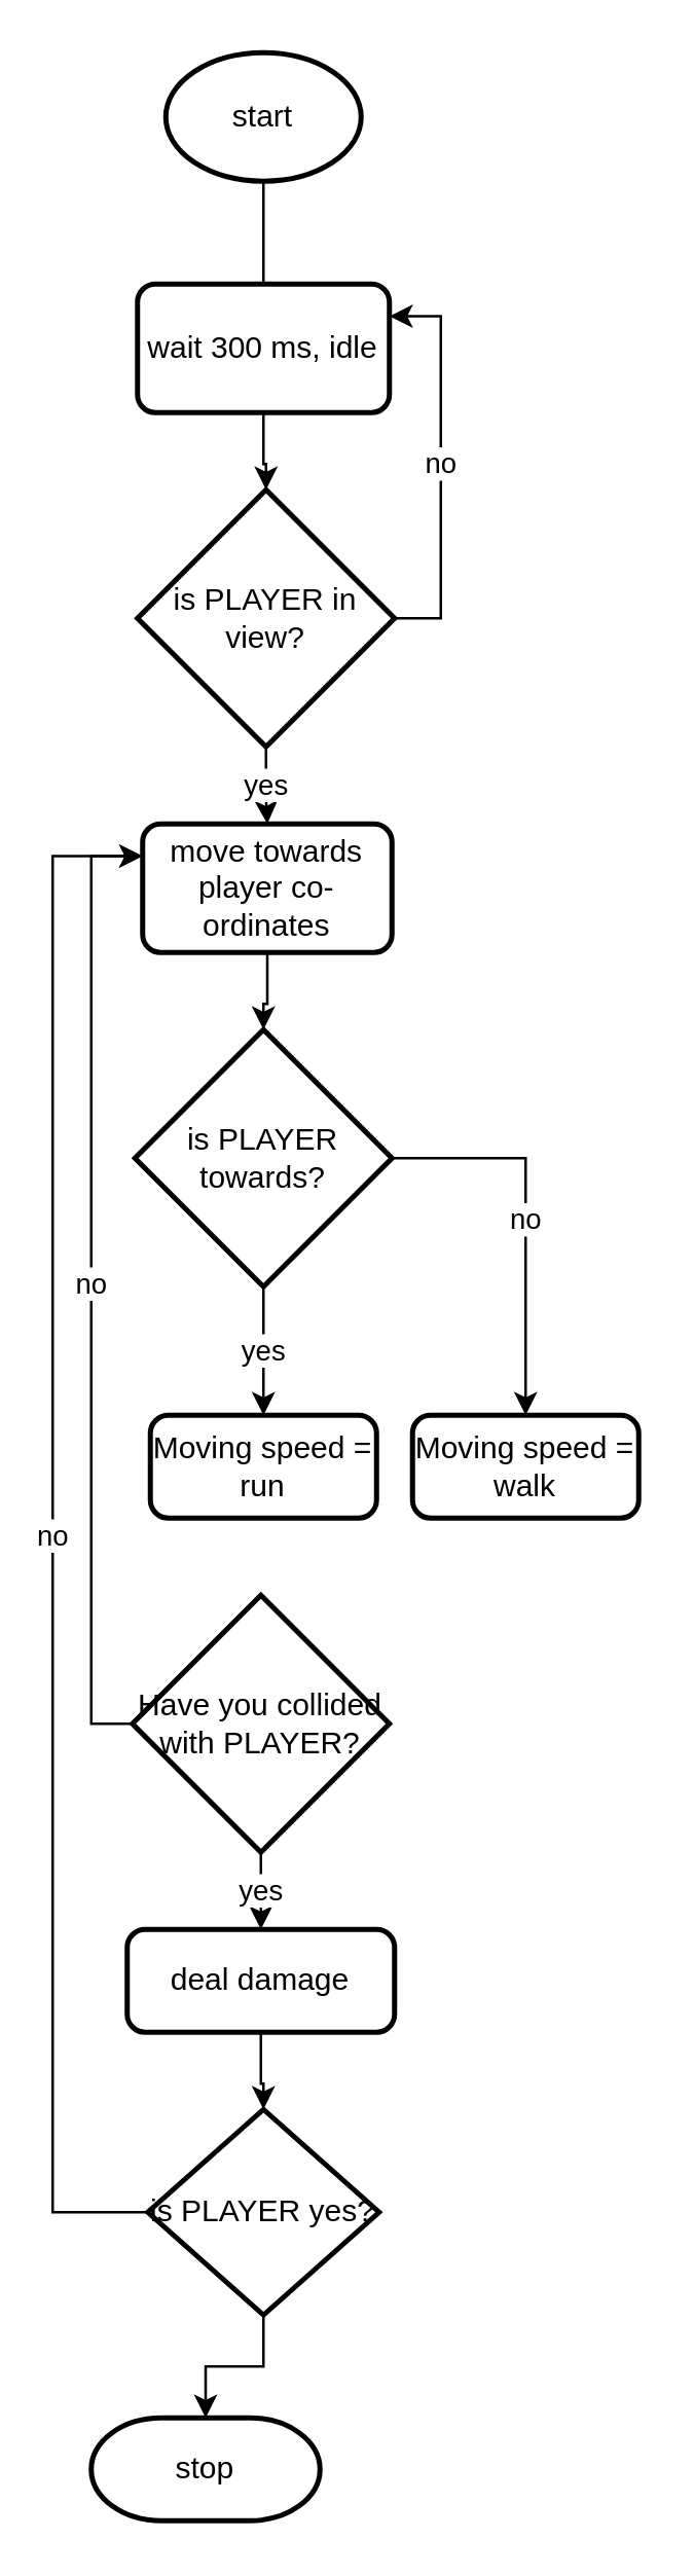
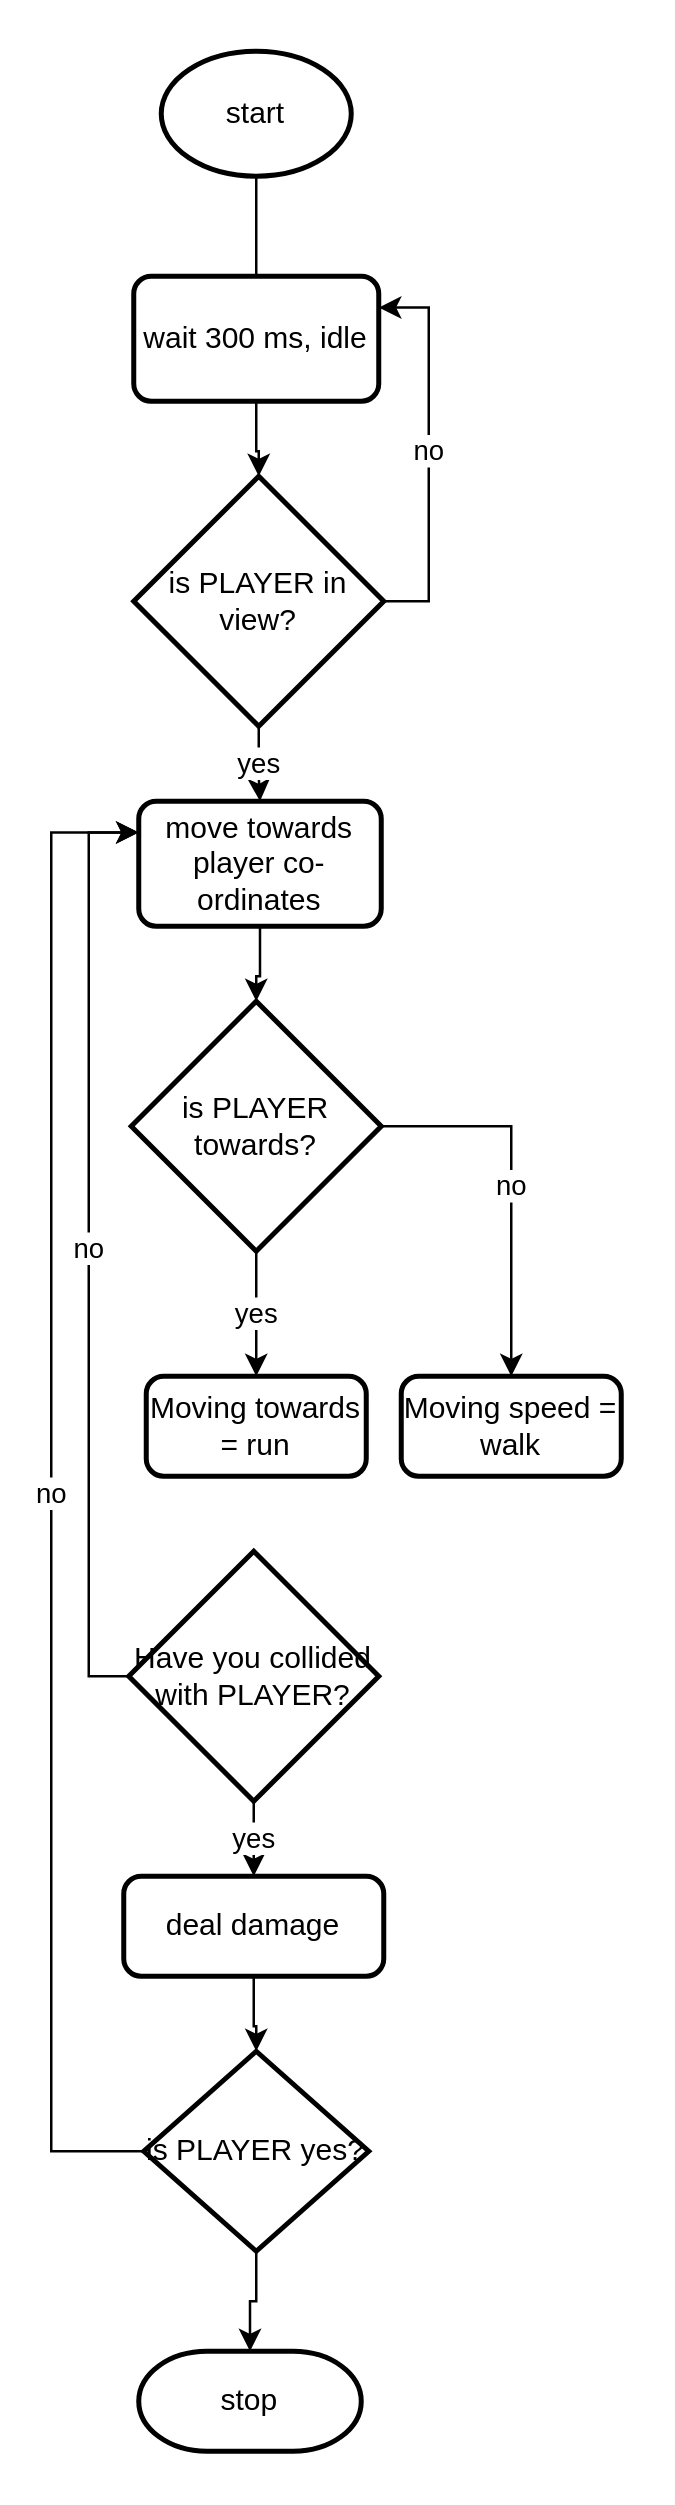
- <mxCell id="14" value="Moving speed = run" style="rounded=1;whiteSpace=wrap;html=1;absoluteArcSize=1;arcSize=14;strokeWidth=2;" vertex="1" parent="1"><mxGeometry x="58" y="550" width="88" height="40" as="geometry" /></mxCell>
+ <mxCell id="14" value="Moving towards = run" style="rounded=1;whiteSpace=wrap;html=1;absoluteArcSize=1;arcSize=14;strokeWidth=2;" vertex="1" parent="1"><mxGeometry x="58" y="550" width="88" height="40" as="geometry" /></mxCell>
- <mxCell id="24" value="stop" style="strokeWidth=2;html=1;shape=mxgraph.flowchart.terminator;whiteSpace=wrap;" vertex="1" parent="1"><mxGeometry x="35" y="940" width="89" height="40" as="geometry" /></mxCell>
+ <mxCell id="24" value="stop" style="strokeWidth=2;html=1;shape=mxgraph.flowchart.terminator;whiteSpace=wrap;" vertex="1" parent="1"><mxGeometry x="55" y="940" width="89" height="40" as="geometry" /></mxCell>
